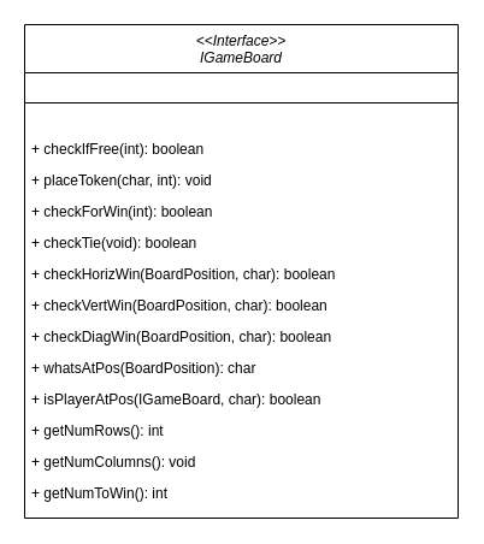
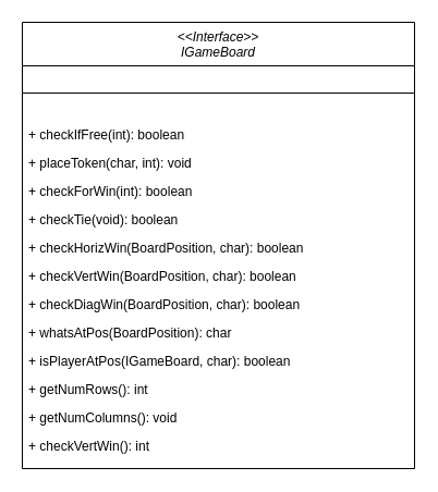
- <mxCell id="15" value="+ getNumToWin(): int" style="text;align=left;verticalAlign=top;spacingLeft=4;spacingRight=4;overflow=hidden;rotatable=0;points=[[0,0.5],[1,0.5]];portConstraint=eastwest;" parent="2" vertex="1"><mxGeometry y="376" width="360" height="26" as="geometry" /></mxCell>
+ <mxCell id="15" value="+ checkVertWin(): int" style="text;align=left;verticalAlign=top;spacingLeft=4;spacingRight=4;overflow=hidden;rotatable=0;points=[[0,0.5],[1,0.5]];portConstraint=eastwest;" parent="2" vertex="1"><mxGeometry y="376" width="360" height="26" as="geometry" /></mxCell>
